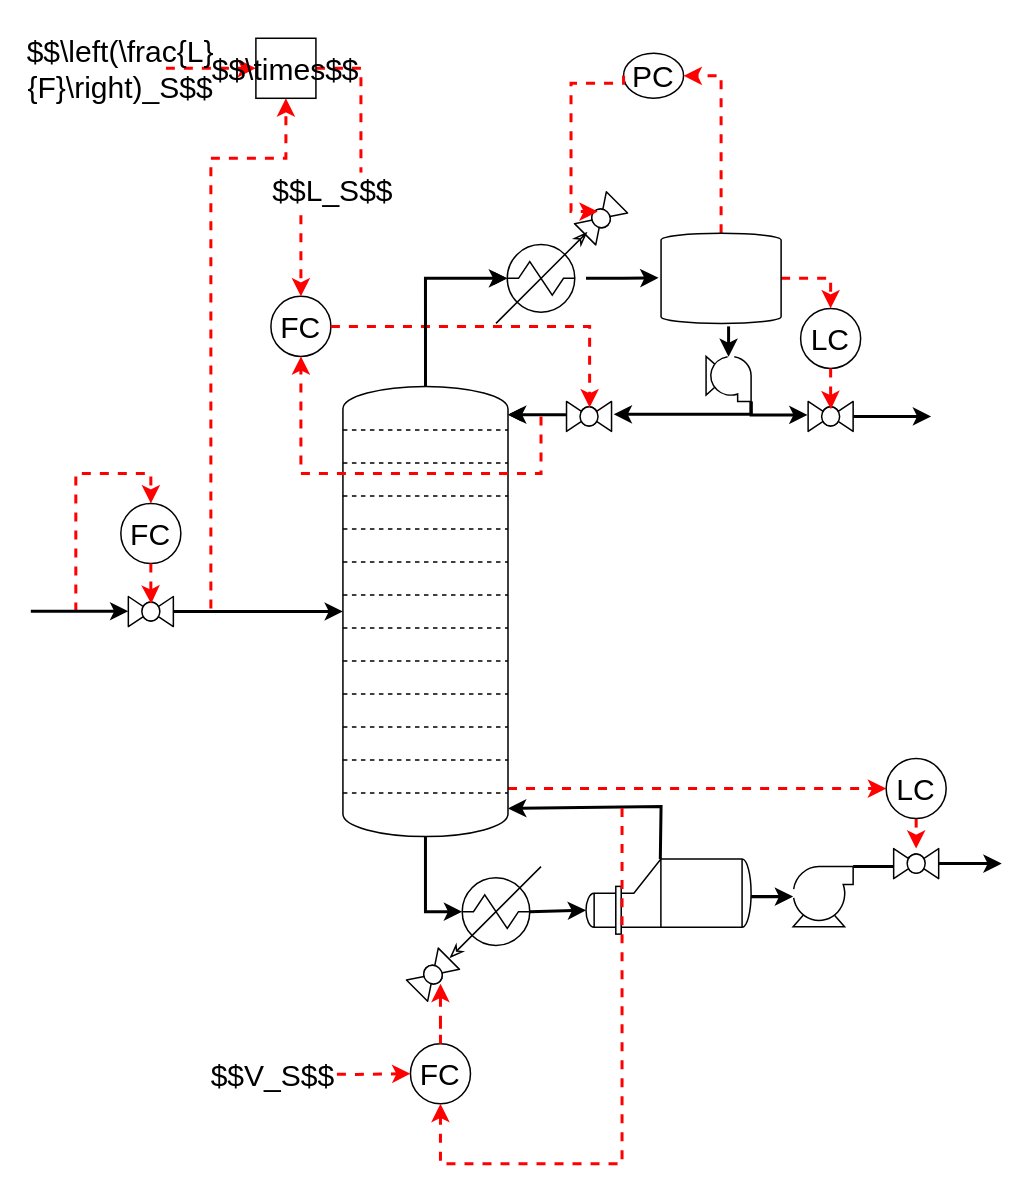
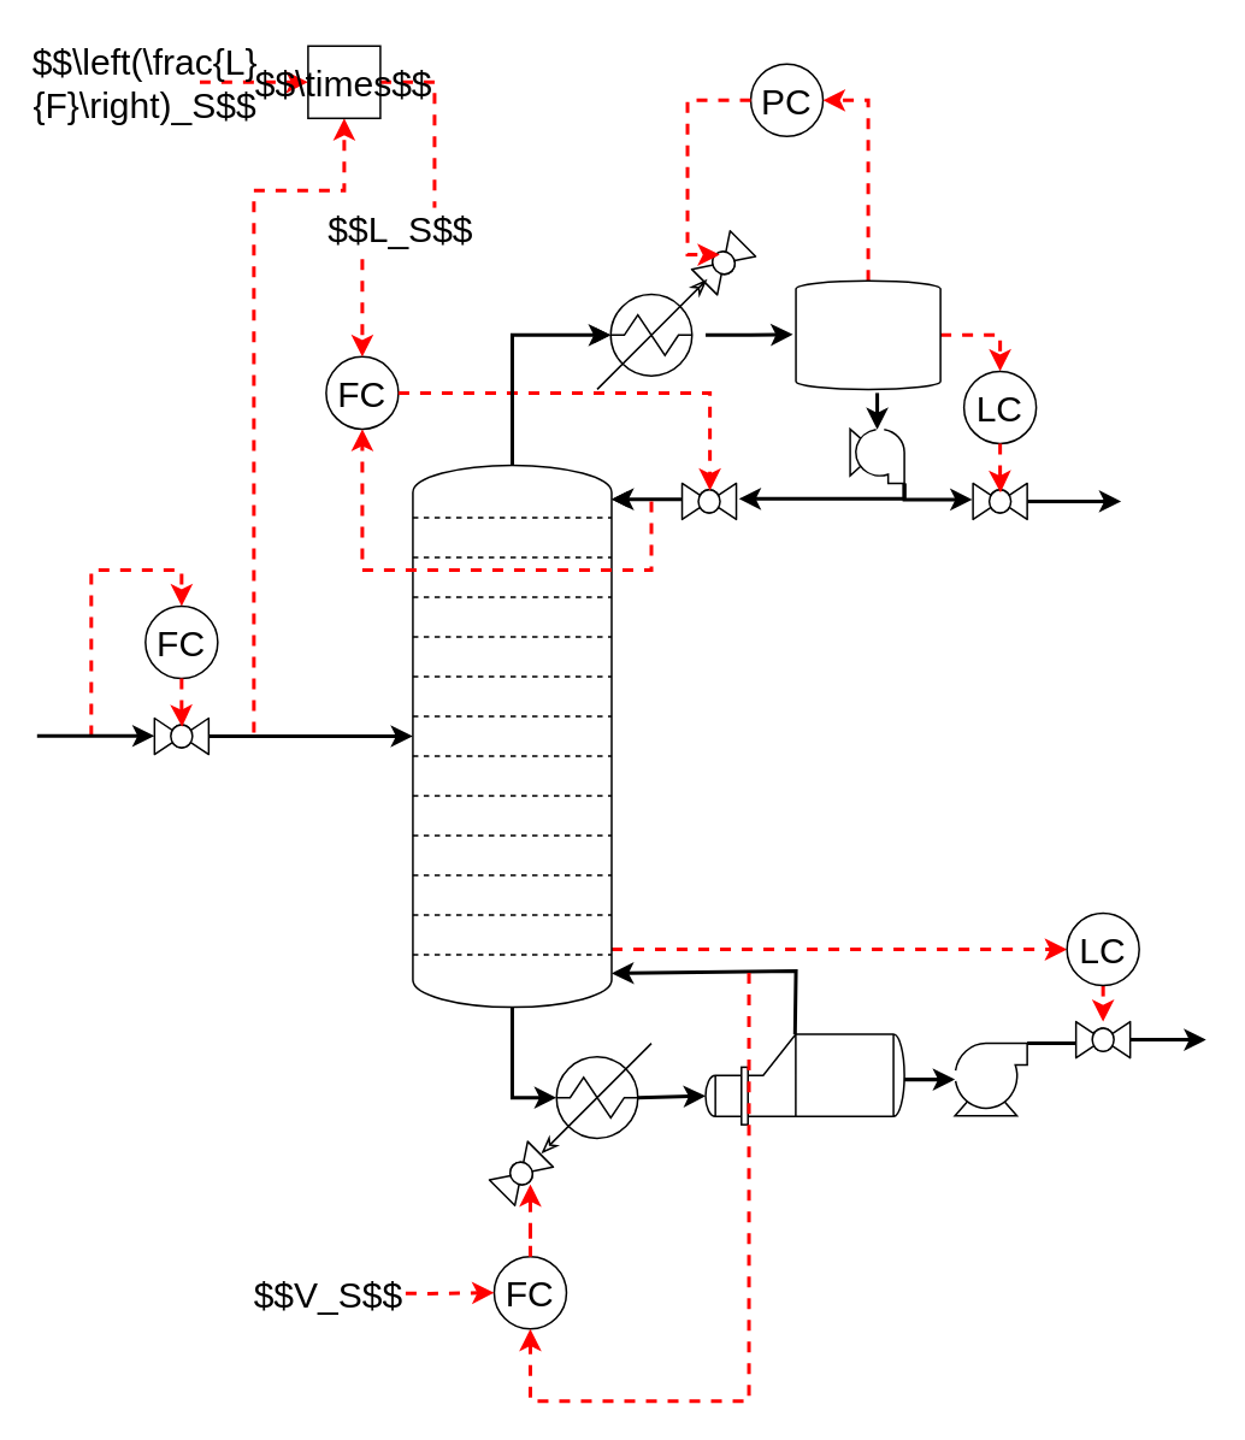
- <mxCell id="3" value="&lt;span style=&quot;font-size: 20px;&quot;&gt;PC&lt;/span&gt;" style="ellipse;whiteSpace=wrap;html=1;fontSize=20;" parent="1" vertex="1"><mxGeometry x="415" y="35" width="40" height="30" as="geometry" /></mxCell>
+ <mxCell id="3" value="&lt;span style=&quot;font-size: 20px;&quot;&gt;PC&lt;/span&gt;" style="ellipse;whiteSpace=wrap;html=1;fontSize=20;" parent="1" vertex="1"><mxGeometry x="415" y="35" width="40" height="40" as="geometry" /></mxCell>
